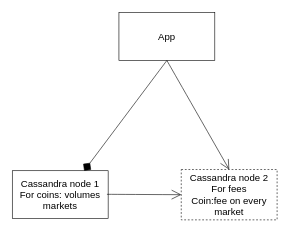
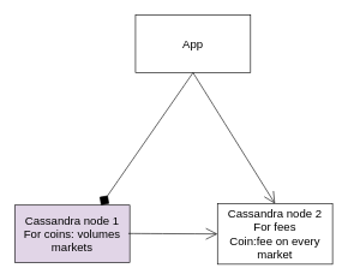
- <mxCell id="4" value="App" style="rounded=0;whiteSpace=wrap;html=1;fontSize=16;" vertex="1" parent="1"><mxGeometry x="198" y="20" width="160" height="80" as="geometry" /></mxCell>
+ <mxCell id="4" value="App" style="rounded=0;whiteSpace=wrap;html=1;fontSize=16;" vertex="1" parent="1"><mxGeometry x="188" y="20" width="160" height="80" as="geometry" /></mxCell>
- <mxCell id="3" value="Cassandra node 1&lt;br&gt;For coins: volumes markets" style="rounded=0;whiteSpace=wrap;html=1;fontSize=16;" vertex="1" parent="1"><mxGeometry x="20" y="284" width="160" height="80" as="geometry" /></mxCell>
+ <mxCell id="3" value="Cassandra node 1&lt;br&gt;For coins: volumes markets" style="rounded=0;whiteSpace=wrap;html=1;fontSize=16;fillColor=#e1d5e7;" vertex="1" parent="1"><mxGeometry x="20" y="284" width="160" height="80" as="geometry" /></mxCell>
- <mxCell id="2" value="Cassandra node 2&lt;br&gt;For fees&lt;br&gt;Coin:fee on every market" style="rounded=0;whiteSpace=wrap;html=1;fontSize=16;dashed=1;" vertex="1" parent="1"><mxGeometry x="302" y="282" width="160" height="84" as="geometry" /></mxCell>
+ <mxCell id="2" value="Cassandra node 2&lt;br&gt;For fees&lt;br&gt;Coin:fee on every market" style="rounded=0;whiteSpace=wrap;html=1;fontSize=16;" vertex="1" parent="1"><mxGeometry x="302" y="282" width="160" height="84" as="geometry" /></mxCell>
